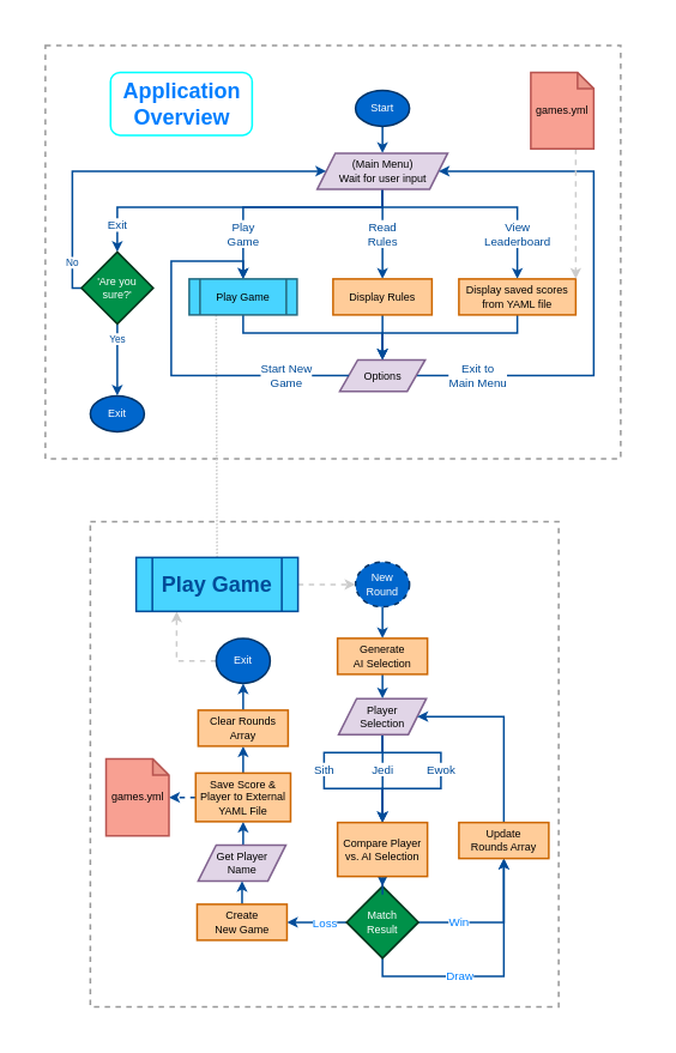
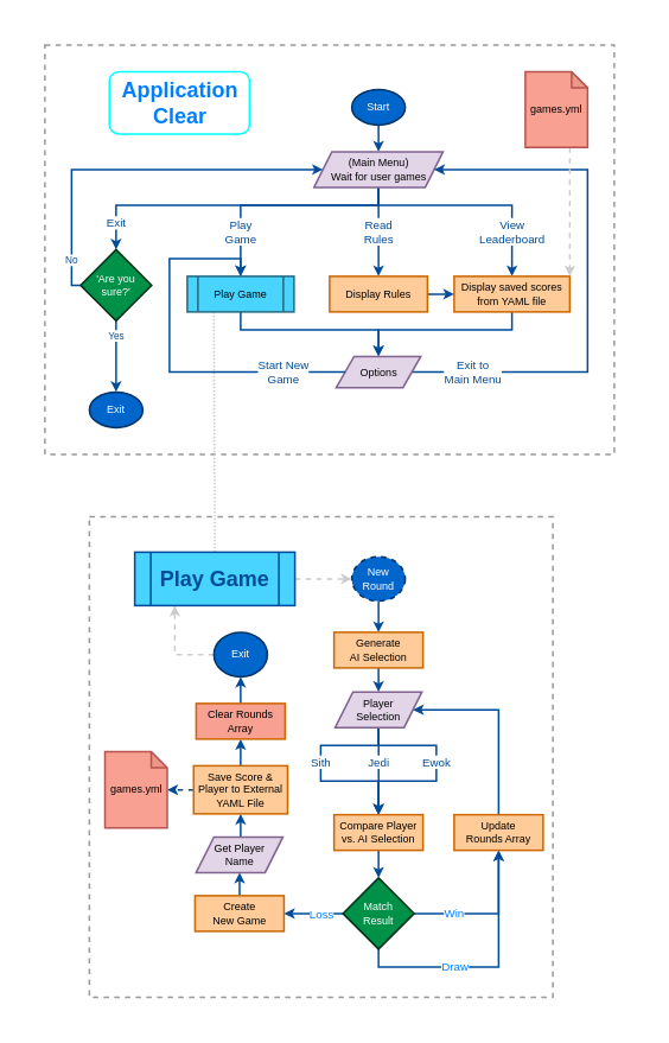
- <mxCell id="28" value="&lt;font size=&quot;1&quot;&gt;&lt;b style=&quot;font-size: 24px&quot;&gt;Application Overview&lt;/b&gt;&lt;/font&gt;" style="text;html=1;fillColor=none;align=center;verticalAlign=middle;whiteSpace=wrap;rounded=1;strokeWidth=2;fontColor=#007FFF;glass=0;shadow=0;sketch=0;strokeColor=#00FFFF;" parent="1" vertex="1"><mxGeometry x="122.5" y="80" width="157.5" height="70" as="geometry" /></mxCell>
+ <mxCell id="28" value="&lt;font size=&quot;1&quot;&gt;&lt;b style=&quot;font-size: 24px&quot;&gt;Application Clear&lt;/b&gt;&lt;/font&gt;" style="text;html=1;fillColor=none;align=center;verticalAlign=middle;whiteSpace=wrap;rounded=1;strokeWidth=2;fontColor=#007FFF;glass=0;shadow=0;sketch=0;strokeColor=#00FFFF;" parent="1" vertex="1"><mxGeometry x="122.5" y="80" width="157.5" height="70" as="geometry" /></mxCell>
- <mxCell id="12" value="(Main Menu)&lt;br&gt;Wait for user input" style="shape=parallelogram;perimeter=parallelogramPerimeter;whiteSpace=wrap;html=1;fixedSize=1;fillColor=#e1d5e7;strokeWidth=2;strokeColor=#81638F;" parent="1" vertex="1"><mxGeometry x="352.5" y="170" width="145" height="40" as="geometry" /></mxCell>
+ <mxCell id="12" value="(Main Menu)&lt;br&gt;Wait for user games" style="shape=parallelogram;perimeter=parallelogramPerimeter;whiteSpace=wrap;html=1;fixedSize=1;fillColor=#e1d5e7;strokeWidth=2;strokeColor=#81638F;" parent="1" vertex="1"><mxGeometry x="352.5" y="170" width="145" height="40" as="geometry" /></mxCell>
- <mxCell id="24" value="" style="edgeStyle=orthogonalEdgeStyle;rounded=0;orthogonalLoop=1;jettySize=auto;html=1;strokeColor=#004C99;strokeWidth=2;" edge="1" parent="1" source="25" target="23"><mxGeometry relative="1" as="geometry" /></mxCell>
+ <mxCell id="24" value="" style="edgeStyle=orthogonalEdgeStyle;rounded=0;orthogonalLoop=1;jettySize=auto;html=1;strokeColor=#004C99;strokeWidth=2;" edge="1" parent="1" source="25" target="17"><mxGeometry relative="1" as="geometry" /></mxCell>
- <mxCell id="62" value="Clear Rounds Array" style="rounded=0;whiteSpace=wrap;html=1;fillColor=#ffcc99;strokeColor=#CC6600;strokeWidth=2;" vertex="1" parent="1"><mxGeometry x="220" y="790" width="100" height="40" as="geometry" /></mxCell>
+ <mxCell id="62" value="Clear Rounds Array" style="rounded=0;whiteSpace=wrap;html=1;fillColor=#f8a092;strokeColor=#CC6600;strokeWidth=2;" vertex="1" parent="1"><mxGeometry x="220" y="790" width="100" height="40" as="geometry" /></mxCell>
- <mxCell id="44" value="Compare Player vs. AI Selection" style="rounded=0;whiteSpace=wrap;html=1;fillColor=#ffcc99;strokeColor=#CC6600;strokeWidth=2;" parent="1" vertex="1"><mxGeometry x="375" y="915" width="100" height="60" as="geometry" /></mxCell>
+ <mxCell id="44" value="Compare Player vs. AI Selection" style="rounded=0;whiteSpace=wrap;html=1;fillColor=#ffcc99;strokeColor=#CC6600;strokeWidth=2;" parent="1" vertex="1"><mxGeometry x="375" y="915" width="100" height="40" as="geometry" /></mxCell>
